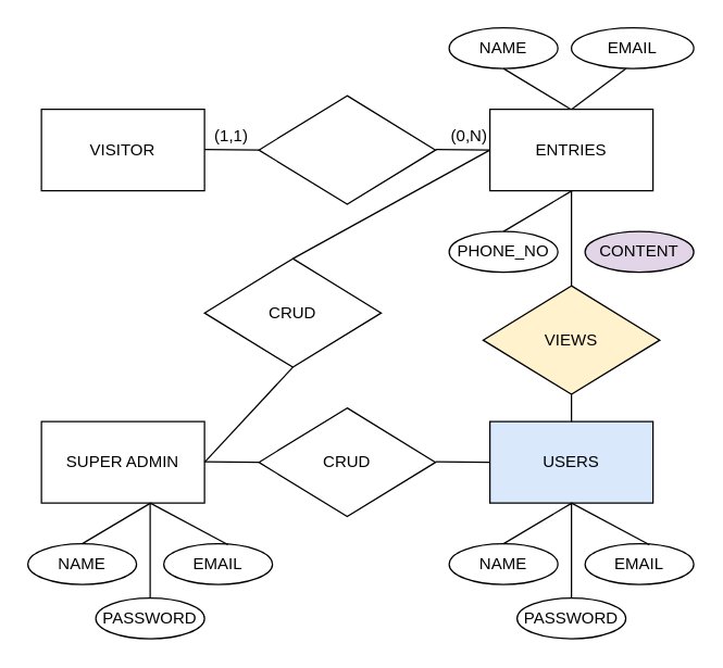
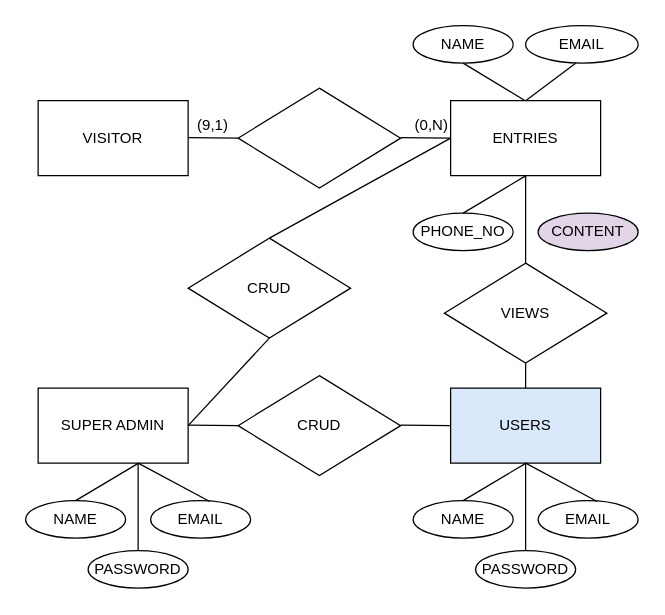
- <mxCell id="39" value="(1,1)" style="text;html=1;strokeColor=none;fillColor=none;align=center;verticalAlign=middle;whiteSpace=wrap;rounded=0;" vertex="1" parent="1"><mxGeometry x="150" y="90" width="40" height="20" as="geometry" /></mxCell>
+ <mxCell id="39" value="(9,1)" style="text;html=1;strokeColor=none;fillColor=none;align=center;verticalAlign=middle;whiteSpace=wrap;rounded=0;" vertex="1" parent="1"><mxGeometry x="150" y="90" width="40" height="20" as="geometry" /></mxCell>
- <mxCell id="26" value="VIEWS" style="rhombus;whiteSpace=wrap;html=1;fillColor=#fff2cc;" vertex="1" parent="1"><mxGeometry x="355" y="210" width="130" height="80" as="geometry" /></mxCell>
+ <mxCell id="26" value="VIEWS" style="rhombus;whiteSpace=wrap;html=1;" vertex="1" parent="1"><mxGeometry x="355" y="210" width="130" height="80" as="geometry" /></mxCell>
